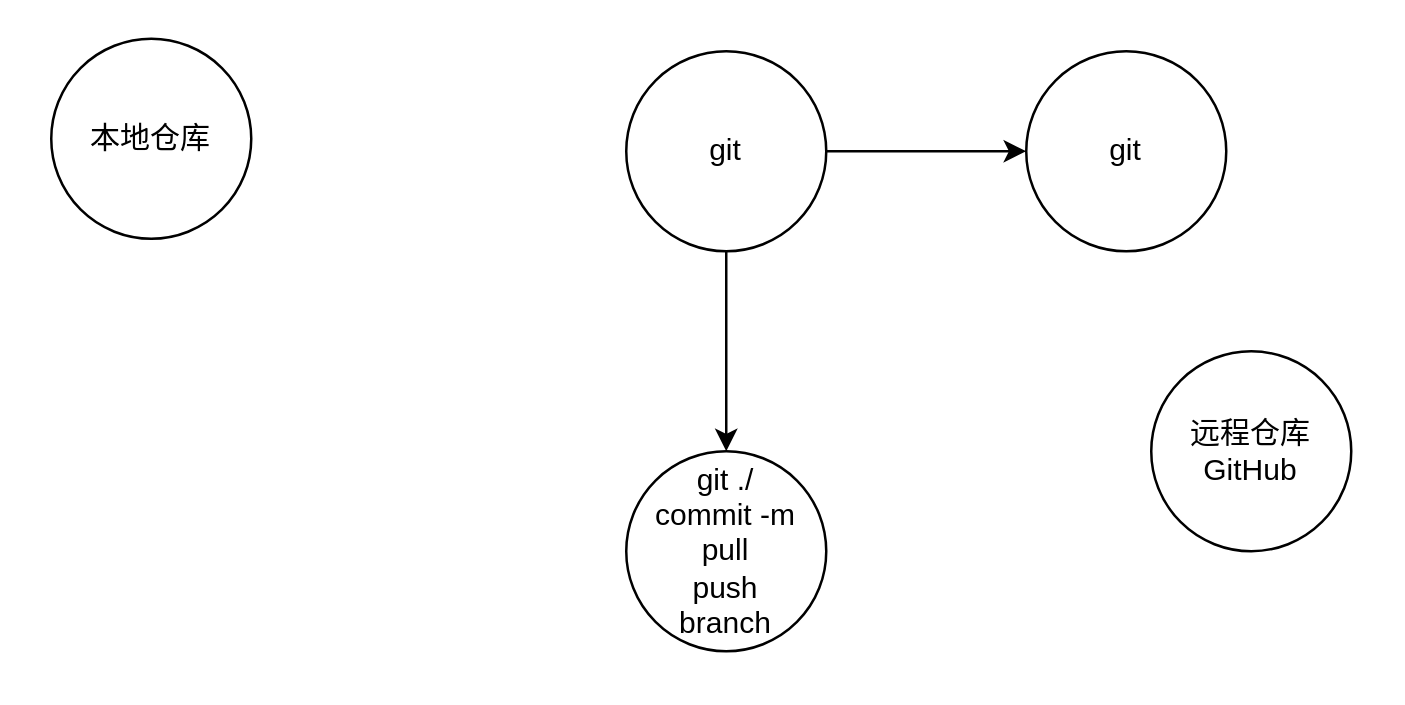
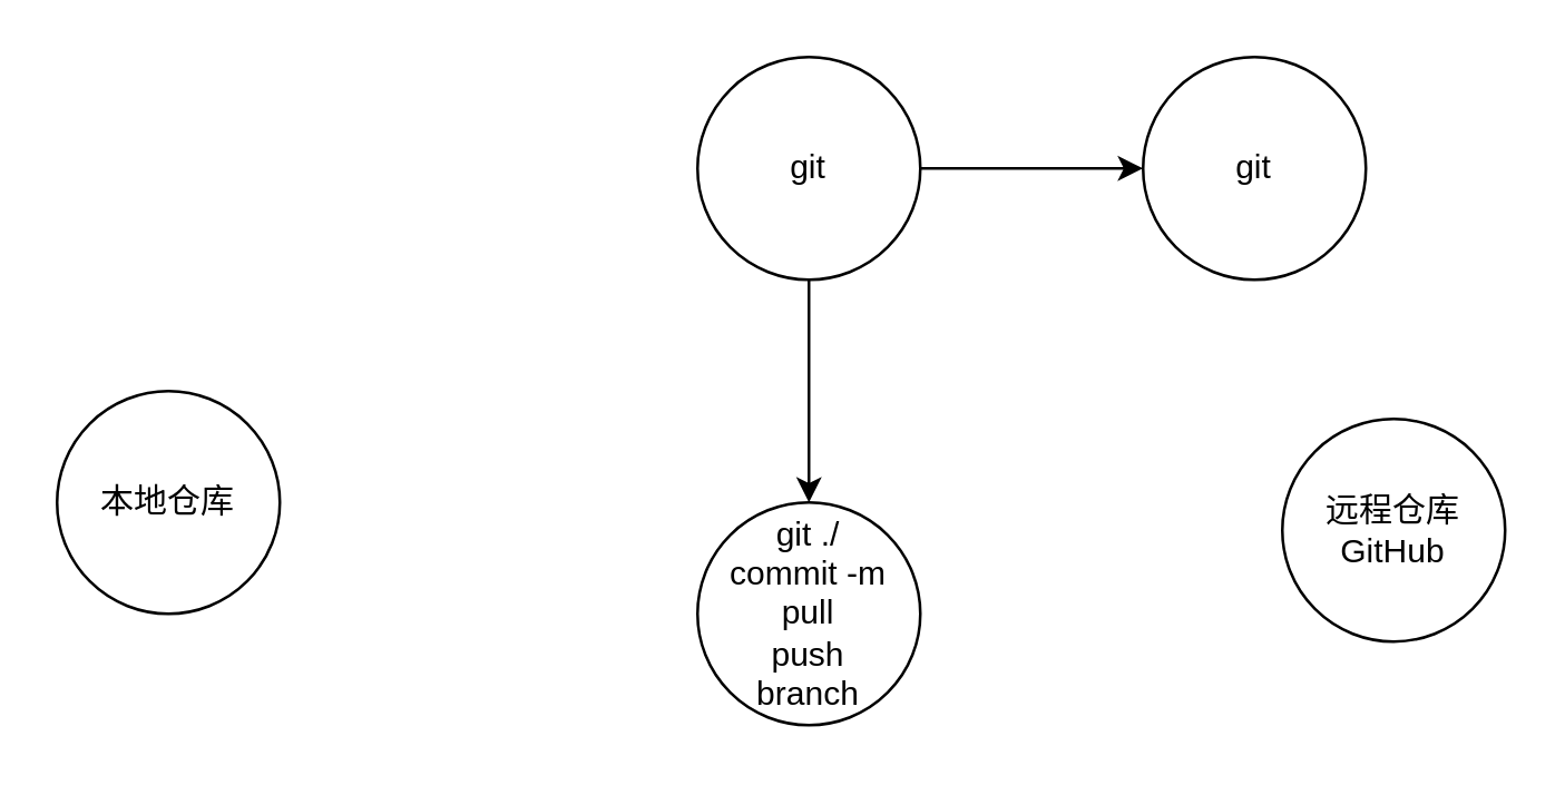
- <mxCell id="2" value="本地仓库" style="ellipse;whiteSpace=wrap;html=1;aspect=fixed;" vertex="1" parent="1"><mxGeometry x="20" y="15" width="80" height="80" as="geometry" /></mxCell>
+ <mxCell id="2" value="本地仓库" style="ellipse;whiteSpace=wrap;html=1;aspect=fixed;" vertex="1" parent="1"><mxGeometry x="20" y="140" width="80" height="80" as="geometry" /></mxCell>
- <mxCell id="3" value="远程仓库GitHub" style="ellipse;whiteSpace=wrap;html=1;aspect=fixed;" vertex="1" parent="1"><mxGeometry x="460" y="140" width="80" height="80" as="geometry" /></mxCell>
+ <mxCell id="3" value="远程仓库GitHub" style="ellipse;whiteSpace=wrap;html=1;aspect=fixed;" vertex="1" parent="1"><mxGeometry x="460" y="150" width="80" height="80" as="geometry" /></mxCell>
